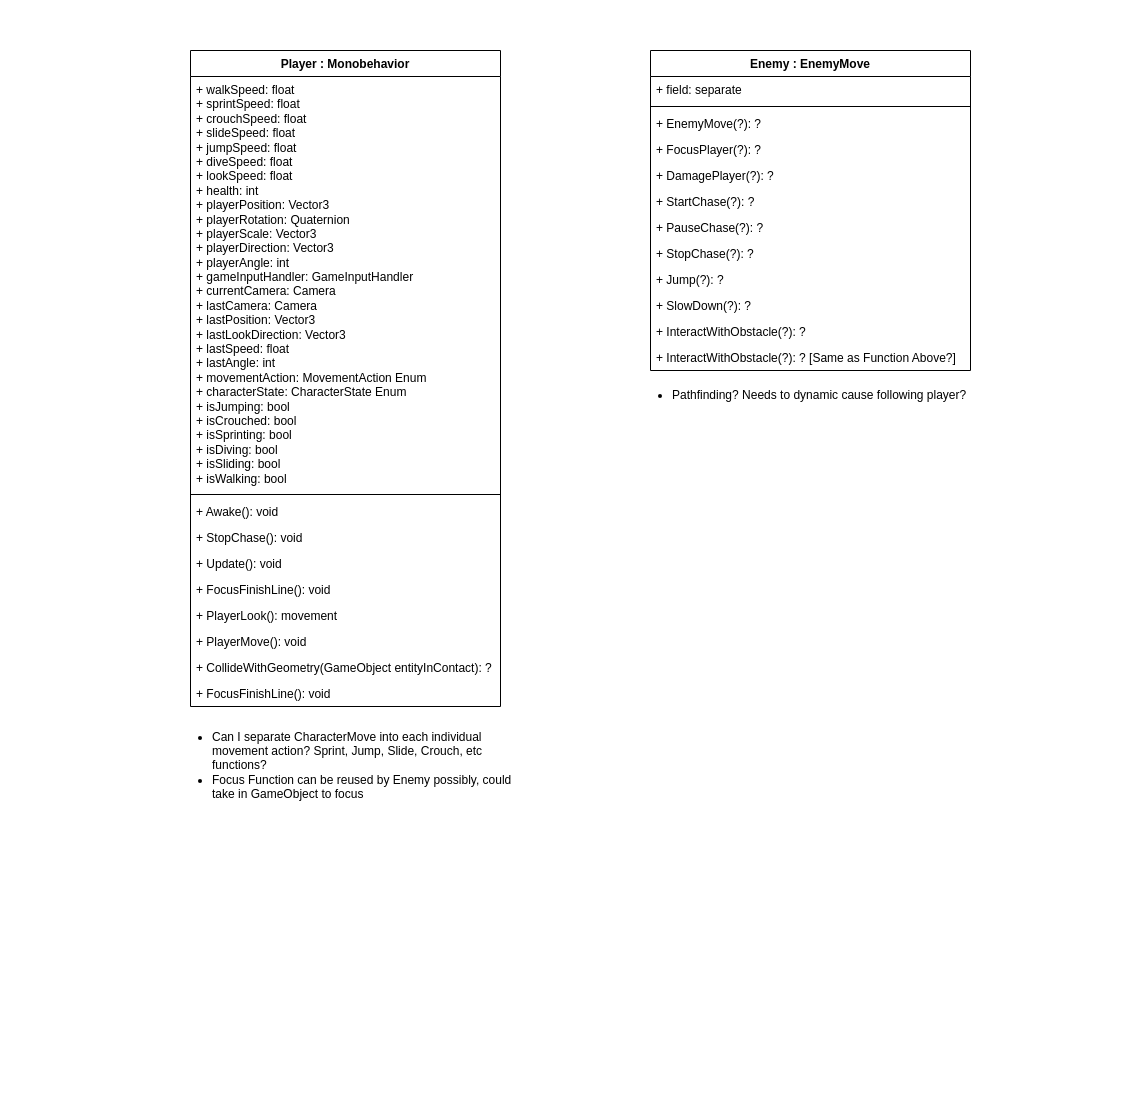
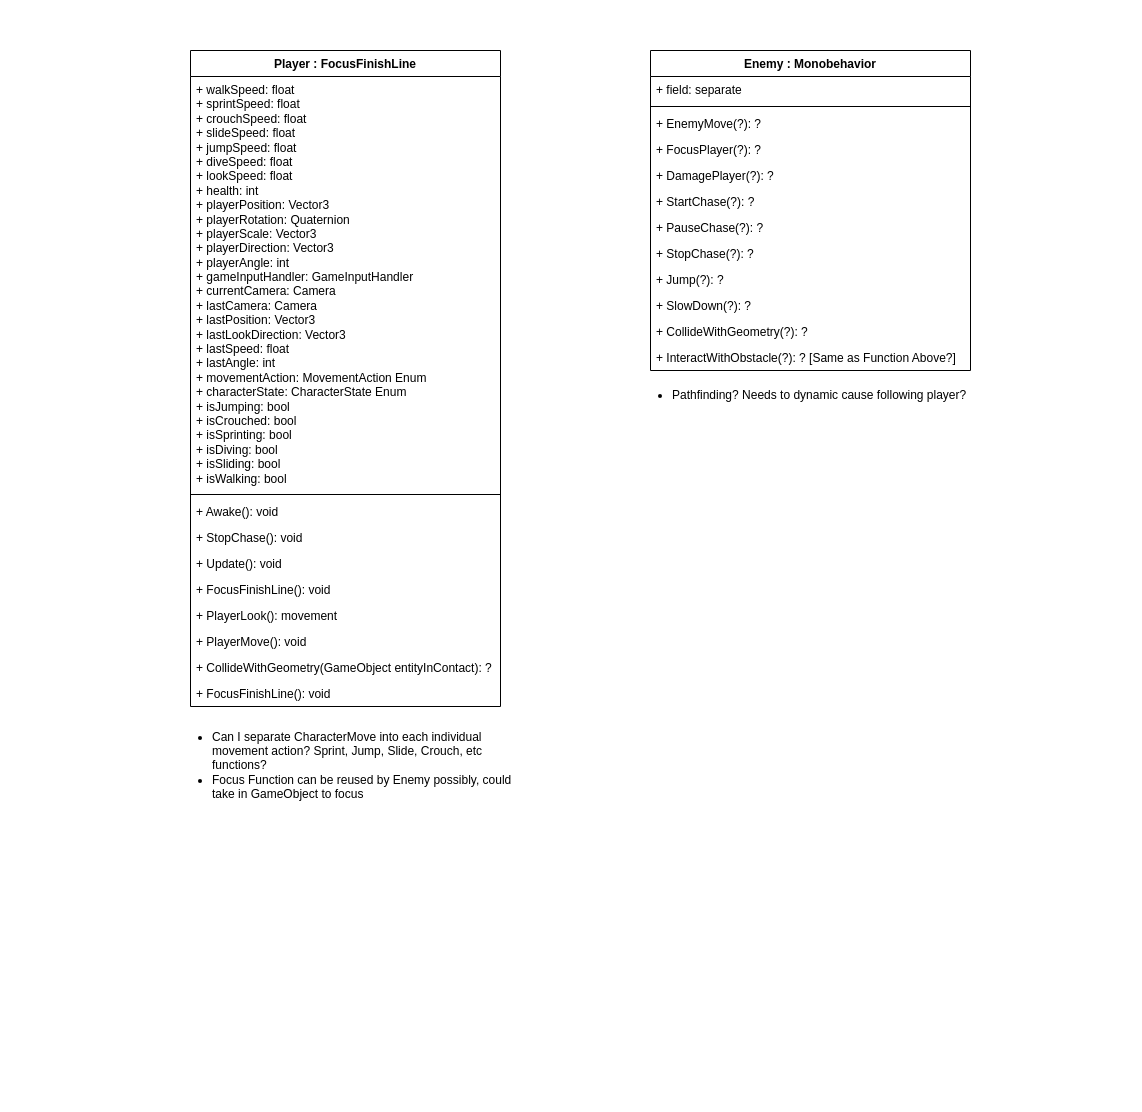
- <mxCell id="4" value="Player : Monobehavior" style="swimlane;fontStyle=1;align=center;verticalAlign=top;childLayout=stackLayout;horizontal=1;startSize=26;horizontalStack=0;resizeParent=1;resizeParentMax=0;resizeLast=0;collapsible=1;marginBottom=0;whiteSpace=wrap;html=1;" parent="3" vertex="1"><mxGeometry x="190" y="50" width="310" height="656" as="geometry"><mxRectangle x="170" y="105" width="160" height="30" as="alternateBounds" /></mxGeometry></mxCell>
+ <mxCell id="4" value="Player : FocusFinishLine" style="swimlane;fontStyle=1;align=center;verticalAlign=top;childLayout=stackLayout;horizontal=1;startSize=26;horizontalStack=0;resizeParent=1;resizeParentMax=0;resizeLast=0;collapsible=1;marginBottom=0;whiteSpace=wrap;html=1;" parent="3" vertex="1"><mxGeometry x="190" y="50" width="310" height="656" as="geometry"><mxRectangle x="170" y="105" width="160" height="30" as="alternateBounds" /></mxGeometry></mxCell>
- <mxCell id="15" value="Enemy&amp;nbsp;: EnemyMove" style="swimlane;fontStyle=1;align=center;verticalAlign=top;childLayout=stackLayout;horizontal=1;startSize=26;horizontalStack=0;resizeParent=1;resizeParentMax=0;resizeLast=0;collapsible=1;marginBottom=0;whiteSpace=wrap;html=1;" parent="3" vertex="1"><mxGeometry x="650" y="50" width="320" height="320" as="geometry" /></mxCell>
+ <mxCell id="15" value="Enemy&amp;nbsp;: Monobehavior" style="swimlane;fontStyle=1;align=center;verticalAlign=top;childLayout=stackLayout;horizontal=1;startSize=26;horizontalStack=0;resizeParent=1;resizeParentMax=0;resizeLast=0;collapsible=1;marginBottom=0;whiteSpace=wrap;html=1;" parent="3" vertex="1"><mxGeometry x="650" y="50" width="320" height="320" as="geometry" /></mxCell>
- <mxCell id="26" value="+ InteractWithObstacle(?): ?" style="text;strokeColor=none;fillColor=none;align=left;verticalAlign=top;spacingLeft=4;spacingRight=4;overflow=hidden;rotatable=0;points=[[0,0.5],[1,0.5]];portConstraint=eastwest;whiteSpace=wrap;html=1;" parent="15" vertex="1"><mxGeometry y="268" width="320" height="26" as="geometry" /></mxCell>
+ <mxCell id="26" value="+ CollideWithGeometry(?): ?" style="text;strokeColor=none;fillColor=none;align=left;verticalAlign=top;spacingLeft=4;spacingRight=4;overflow=hidden;rotatable=0;points=[[0,0.5],[1,0.5]];portConstraint=eastwest;whiteSpace=wrap;html=1;" parent="15" vertex="1"><mxGeometry y="268" width="320" height="26" as="geometry" /></mxCell>
